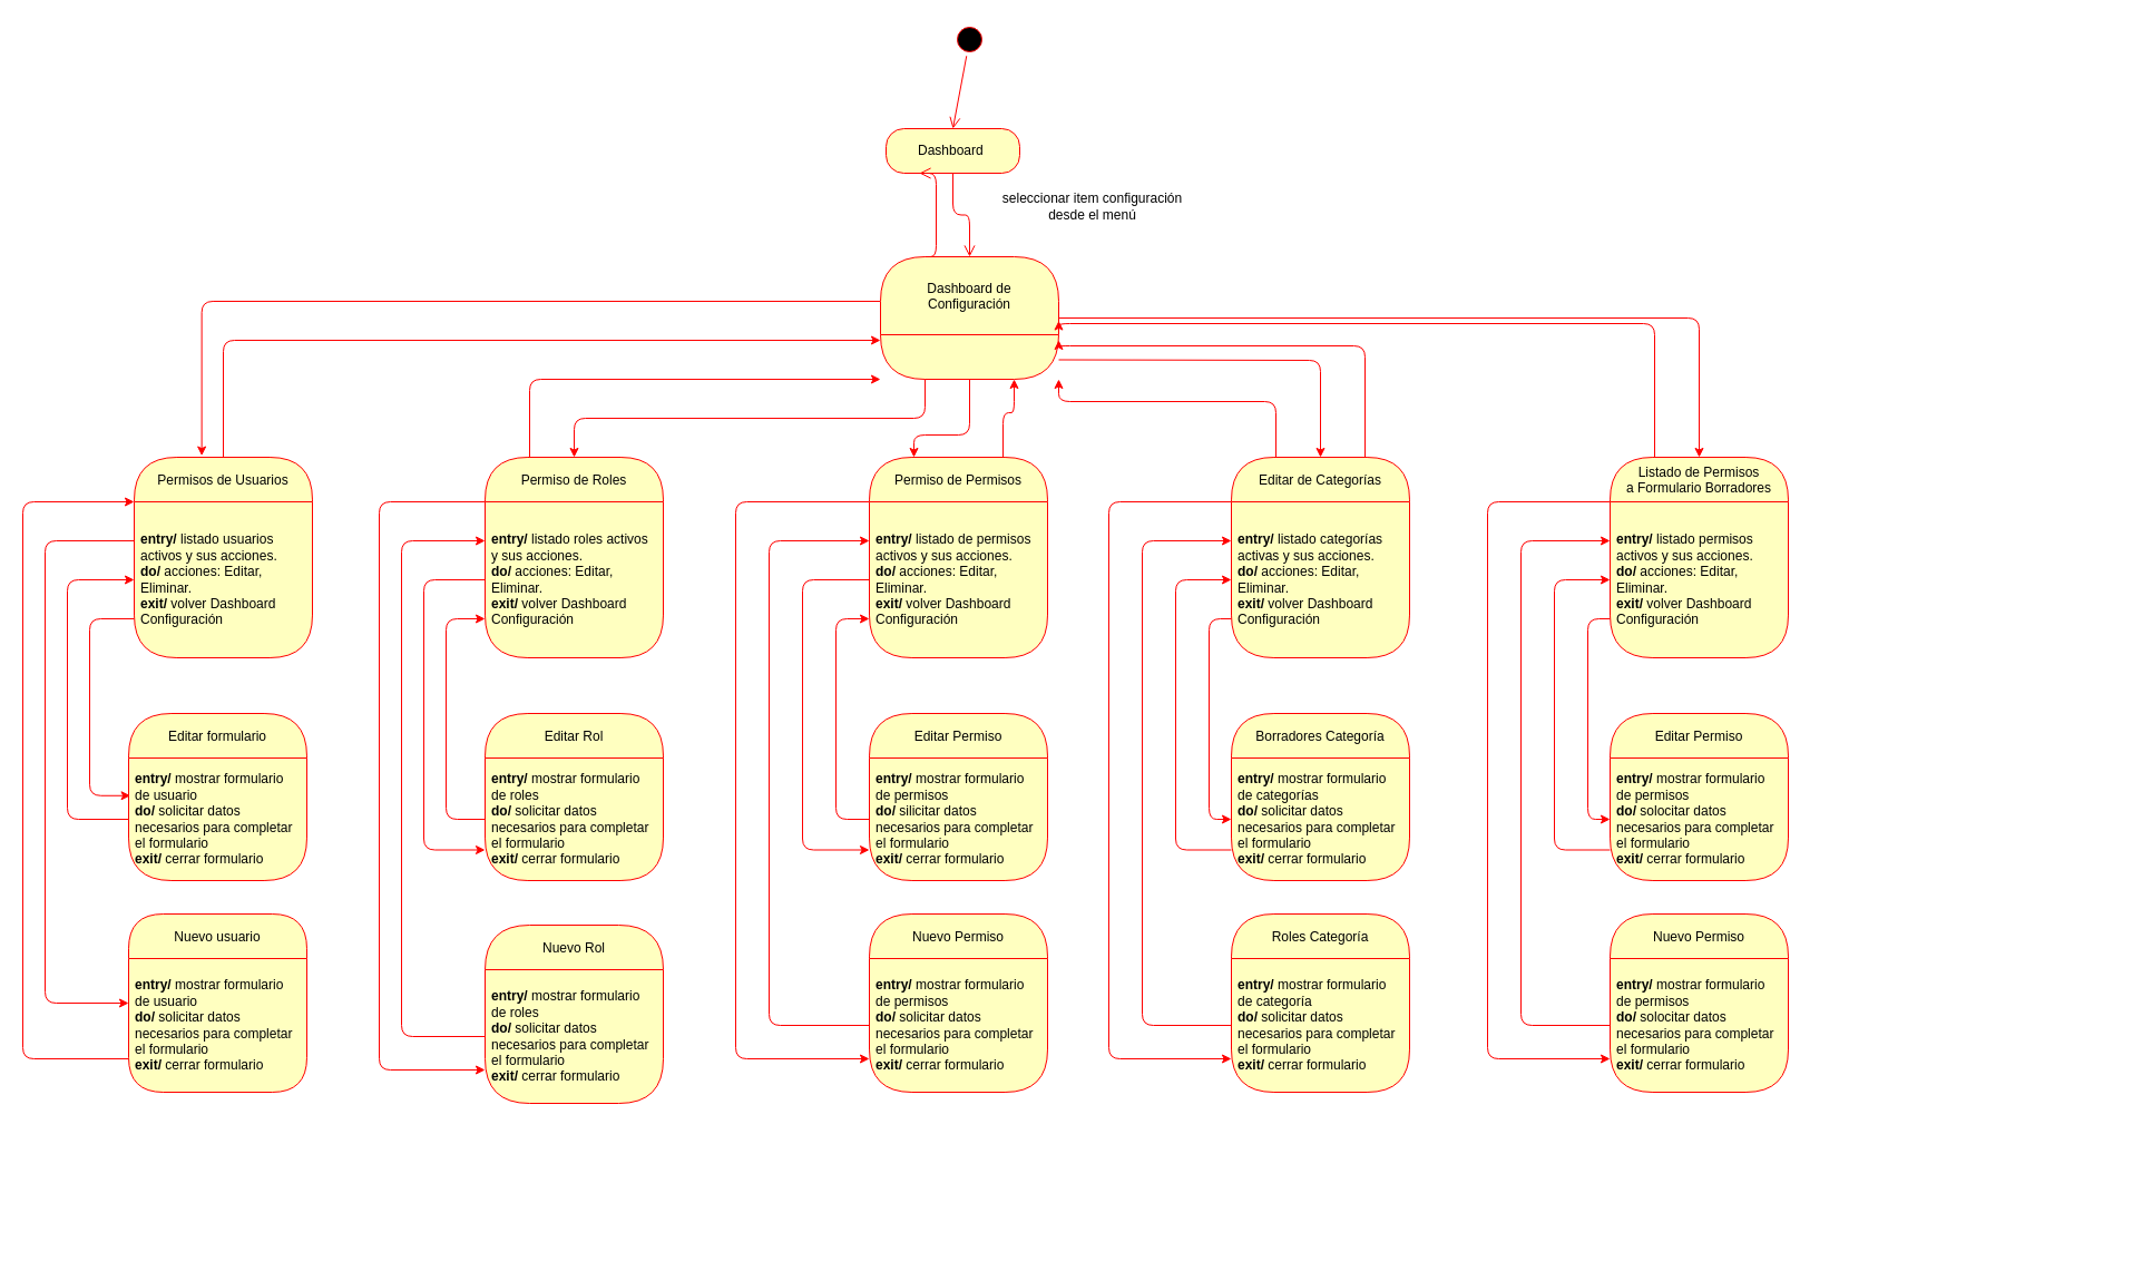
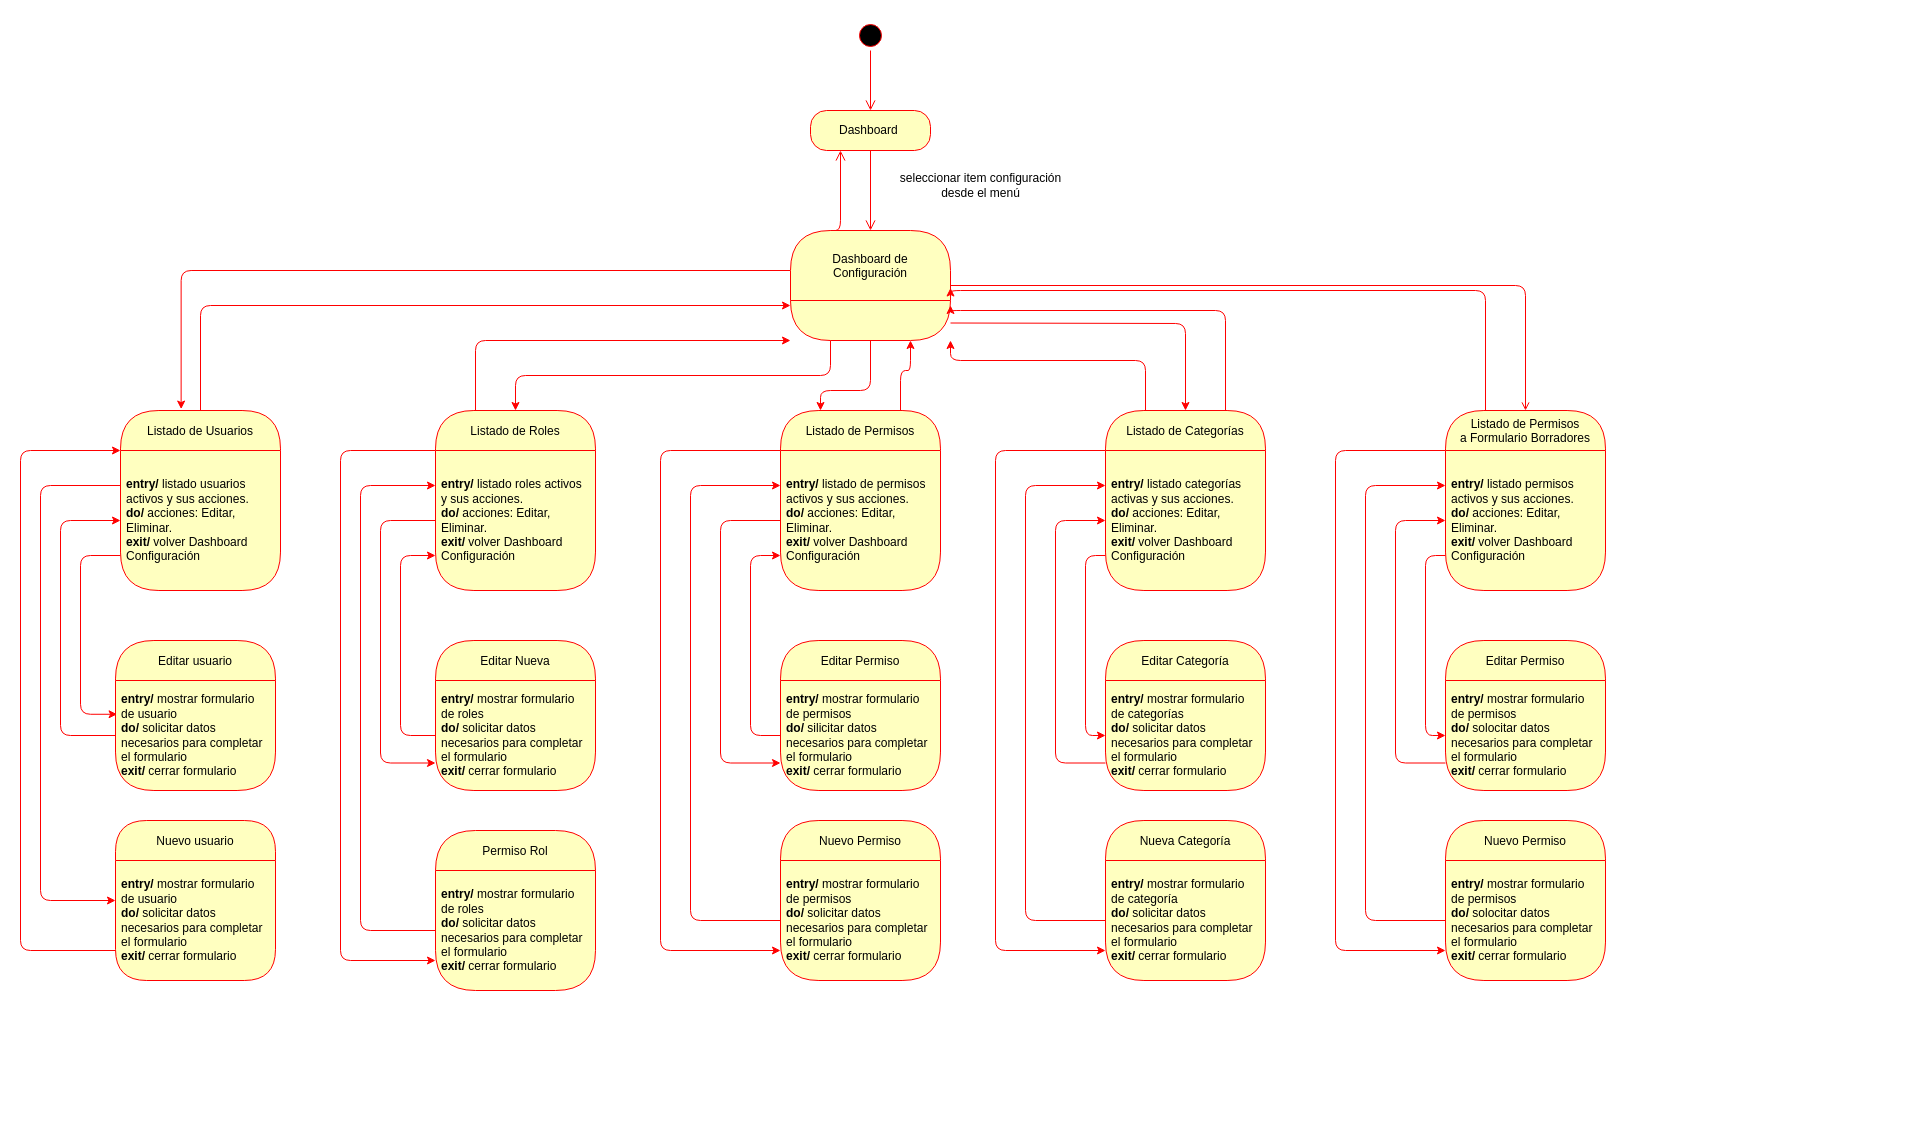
- <mxCell id="4" value="Dashboard&amp;nbsp;" style="rounded=1;whiteSpace=wrap;html=1;arcSize=40;fontColor=#000000;fillColor=#ffffc0;strokeColor=#ff0000;" parent="1" vertex="1"><mxGeometry x="795" y="115" width="120" height="40" as="geometry" /></mxCell>
+ <mxCell id="4" value="Dashboard&amp;nbsp;" style="rounded=1;whiteSpace=wrap;html=1;arcSize=40;fontColor=#000000;fillColor=#ffffc0;strokeColor=#ff0000;" parent="1" vertex="1"><mxGeometry x="810" y="110" width="120" height="40" as="geometry" /></mxCell>
- <mxCell id="63" value="" style="edgeStyle=elbowEdgeStyle;html=1;fontColor=#000000;strokeColor=#FF0000;exitX=1;exitY=0.5;exitDx=0;exitDy=0;elbow=vertical;entryX=0.5;entryY=0;entryDx=0;entryDy=0;" parent="1" source="7" target="55" edge="1"><mxGeometry relative="1" as="geometry"><mxPoint x="1035" y="290" as="sourcePoint" /><mxPoint x="1530" y="360" as="targetPoint" /><Array as="points"><mxPoint x="1045" y="285" /><mxPoint x="1145" y="300" /><mxPoint x="1260" y="320" /><mxPoint x="1270" y="270" /><mxPoint x="1200" y="310" /></Array></mxGeometry></mxCell>
+ <mxCell id="63" value="" style="edgeStyle=elbowEdgeStyle;html=1;fontColor=#000000;strokeColor=#FF0000;exitX=1;exitY=0.5;exitDx=0;exitDy=0;elbow=vertical;entryX=0.5;entryY=0;entryDx=0;entryDy=0;endArrow=open;" parent="1" source="7" target="55" edge="1"><mxGeometry relative="1" as="geometry"><mxPoint x="1035" y="290" as="sourcePoint" /><mxPoint x="1530" y="360" as="targetPoint" /><Array as="points"><mxPoint x="1045" y="285" /><mxPoint x="1145" y="300" /><mxPoint x="1260" y="320" /><mxPoint x="1270" y="270" /><mxPoint x="1200" y="310" /></Array></mxGeometry></mxCell>
- <mxCell id="11" value="Permisos de Usuarios" style="swimlane;fontStyle=0;align=center;verticalAlign=middle;childLayout=stackLayout;horizontal=1;startSize=40;horizontalStack=0;resizeParent=0;resizeLast=1;container=0;fontColor=#000000;collapsible=0;rounded=1;arcSize=32;strokeColor=#ff0000;fillColor=#ffffc0;swimlaneFillColor=#ffffc0;dropTarget=0;" parent="1" vertex="1"><mxGeometry x="120" y="410" width="160" height="180" as="geometry" /></mxCell>
+ <mxCell id="11" value="Listado de Usuarios" style="swimlane;fontStyle=0;align=center;verticalAlign=middle;childLayout=stackLayout;horizontal=1;startSize=40;horizontalStack=0;resizeParent=0;resizeLast=1;container=0;fontColor=#000000;collapsible=0;rounded=1;arcSize=32;strokeColor=#ff0000;fillColor=#ffffc0;swimlaneFillColor=#ffffc0;dropTarget=0;" parent="1" vertex="1"><mxGeometry x="120" y="410" width="160" height="180" as="geometry" /></mxCell>
- <mxCell id="23" value="Permiso de Roles" style="swimlane;fontStyle=0;align=center;verticalAlign=middle;childLayout=stackLayout;horizontal=1;startSize=40;horizontalStack=0;resizeParent=0;resizeLast=1;container=0;fontColor=#000000;collapsible=0;rounded=1;arcSize=32;strokeColor=#ff0000;fillColor=#ffffc0;swimlaneFillColor=#ffffc0;dropTarget=0;" parent="1" vertex="1"><mxGeometry x="435" y="410" width="160" height="180" as="geometry" /></mxCell>
+ <mxCell id="23" value="Listado de Roles" style="swimlane;fontStyle=0;align=center;verticalAlign=middle;childLayout=stackLayout;horizontal=1;startSize=40;horizontalStack=0;resizeParent=0;resizeLast=1;container=0;fontColor=#000000;collapsible=0;rounded=1;arcSize=32;strokeColor=#ff0000;fillColor=#ffffc0;swimlaneFillColor=#ffffc0;dropTarget=0;" parent="1" vertex="1"><mxGeometry x="435" y="410" width="160" height="180" as="geometry" /></mxCell>
- <mxCell id="34" value="Permiso de Permisos" style="swimlane;fontStyle=0;align=center;verticalAlign=middle;childLayout=stackLayout;horizontal=1;startSize=40;horizontalStack=0;resizeParent=0;resizeLast=1;container=0;fontColor=#000000;collapsible=0;rounded=1;arcSize=32;strokeColor=#ff0000;fillColor=#ffffc0;swimlaneFillColor=#ffffc0;dropTarget=0;" parent="1" vertex="1"><mxGeometry x="780" y="410" width="160" height="180" as="geometry" /></mxCell>
+ <mxCell id="34" value="Listado de Permisos" style="swimlane;fontStyle=0;align=center;verticalAlign=middle;childLayout=stackLayout;horizontal=1;startSize=40;horizontalStack=0;resizeParent=0;resizeLast=1;container=0;fontColor=#000000;collapsible=0;rounded=1;arcSize=32;strokeColor=#ff0000;fillColor=#ffffc0;swimlaneFillColor=#ffffc0;dropTarget=0;" parent="1" vertex="1"><mxGeometry x="780" y="410" width="160" height="180" as="geometry" /></mxCell>
- <mxCell id="45" value="Editar de Categorías" style="swimlane;fontStyle=0;align=center;verticalAlign=middle;childLayout=stackLayout;horizontal=1;startSize=40;horizontalStack=0;resizeParent=0;resizeLast=1;container=0;fontColor=#000000;collapsible=0;rounded=1;arcSize=32;strokeColor=#ff0000;fillColor=#ffffc0;swimlaneFillColor=#ffffc0;dropTarget=0;" parent="1" vertex="1"><mxGeometry x="1105" y="410" width="160" height="180" as="geometry" /></mxCell>
+ <mxCell id="45" value="Listado de Categorías" style="swimlane;fontStyle=0;align=center;verticalAlign=middle;childLayout=stackLayout;horizontal=1;startSize=40;horizontalStack=0;resizeParent=0;resizeLast=1;container=0;fontColor=#000000;collapsible=0;rounded=1;arcSize=32;strokeColor=#ff0000;fillColor=#ffffc0;swimlaneFillColor=#ffffc0;dropTarget=0;" parent="1" vertex="1"><mxGeometry x="1105" y="410" width="160" height="180" as="geometry" /></mxCell>
- <mxCell id="14" value="Editar formulario" style="swimlane;fontStyle=0;align=center;verticalAlign=middle;childLayout=stackLayout;horizontal=1;startSize=40;horizontalStack=0;resizeParent=0;resizeLast=1;container=0;fontColor=#000000;collapsible=0;rounded=1;arcSize=32;strokeColor=#ff0000;fillColor=#ffffc0;swimlaneFillColor=#ffffc0;dropTarget=0;" parent="1" vertex="1"><mxGeometry x="115" y="640" width="160" height="150" as="geometry" /></mxCell>
+ <mxCell id="14" value="Editar usuario" style="swimlane;fontStyle=0;align=center;verticalAlign=middle;childLayout=stackLayout;horizontal=1;startSize=40;horizontalStack=0;resizeParent=0;resizeLast=1;container=0;fontColor=#000000;collapsible=0;rounded=1;arcSize=32;strokeColor=#ff0000;fillColor=#ffffc0;swimlaneFillColor=#ffffc0;dropTarget=0;" parent="1" vertex="1"><mxGeometry x="115" y="640" width="160" height="150" as="geometry" /></mxCell>
- <mxCell id="26" value="Editar Rol" style="swimlane;fontStyle=0;align=center;verticalAlign=middle;childLayout=stackLayout;horizontal=1;startSize=40;horizontalStack=0;resizeParent=0;resizeLast=1;container=0;fontColor=#000000;collapsible=0;rounded=1;arcSize=32;strokeColor=#ff0000;fillColor=#ffffc0;swimlaneFillColor=#ffffc0;dropTarget=0;" parent="1" vertex="1"><mxGeometry x="435" y="640" width="160" height="150" as="geometry" /></mxCell>
+ <mxCell id="26" value="Editar Nueva" style="swimlane;fontStyle=0;align=center;verticalAlign=middle;childLayout=stackLayout;horizontal=1;startSize=40;horizontalStack=0;resizeParent=0;resizeLast=1;container=0;fontColor=#000000;collapsible=0;rounded=1;arcSize=32;strokeColor=#ff0000;fillColor=#ffffc0;swimlaneFillColor=#ffffc0;dropTarget=0;" parent="1" vertex="1"><mxGeometry x="435" y="640" width="160" height="150" as="geometry" /></mxCell>
- <mxCell id="48" value="Borradores Categoría" style="swimlane;fontStyle=0;align=center;verticalAlign=middle;childLayout=stackLayout;horizontal=1;startSize=40;horizontalStack=0;resizeParent=0;resizeLast=1;container=0;fontColor=#000000;collapsible=0;rounded=1;arcSize=32;strokeColor=#ff0000;fillColor=#ffffc0;swimlaneFillColor=#ffffc0;dropTarget=0;" parent="1" vertex="1"><mxGeometry x="1105" y="640" width="160" height="150" as="geometry" /></mxCell>
+ <mxCell id="48" value="Editar Categoría" style="swimlane;fontStyle=0;align=center;verticalAlign=middle;childLayout=stackLayout;horizontal=1;startSize=40;horizontalStack=0;resizeParent=0;resizeLast=1;container=0;fontColor=#000000;collapsible=0;rounded=1;arcSize=32;strokeColor=#ff0000;fillColor=#ffffc0;swimlaneFillColor=#ffffc0;dropTarget=0;" parent="1" vertex="1"><mxGeometry x="1105" y="640" width="160" height="150" as="geometry" /></mxCell>
- <mxCell id="51" value="Roles Categoría" style="swimlane;fontStyle=0;align=center;verticalAlign=middle;childLayout=stackLayout;horizontal=1;startSize=40;horizontalStack=0;resizeParent=0;resizeLast=1;container=0;fontColor=#000000;collapsible=0;rounded=1;arcSize=32;strokeColor=#ff0000;fillColor=#ffffc0;swimlaneFillColor=#ffffc0;dropTarget=0;" parent="1" vertex="1"><mxGeometry x="1105" y="820" width="160" height="160" as="geometry" /></mxCell>
+ <mxCell id="51" value="Nueva Categoría" style="swimlane;fontStyle=0;align=center;verticalAlign=middle;childLayout=stackLayout;horizontal=1;startSize=40;horizontalStack=0;resizeParent=0;resizeLast=1;container=0;fontColor=#000000;collapsible=0;rounded=1;arcSize=32;strokeColor=#ff0000;fillColor=#ffffc0;swimlaneFillColor=#ffffc0;dropTarget=0;" parent="1" vertex="1"><mxGeometry x="1105" y="820" width="160" height="160" as="geometry" /></mxCell>
- <mxCell id="29" value="Nuevo Rol" style="swimlane;fontStyle=0;align=center;verticalAlign=middle;childLayout=stackLayout;horizontal=1;startSize=40;horizontalStack=0;resizeParent=0;resizeLast=1;container=0;fontColor=#000000;collapsible=0;rounded=1;arcSize=40;strokeColor=#ff0000;fillColor=#ffffc0;swimlaneFillColor=#ffffc0;dropTarget=0;" parent="1" vertex="1"><mxGeometry x="435" y="830" width="160" height="160" as="geometry" /></mxCell>
+ <mxCell id="29" value="Permiso Rol" style="swimlane;fontStyle=0;align=center;verticalAlign=middle;childLayout=stackLayout;horizontal=1;startSize=40;horizontalStack=0;resizeParent=0;resizeLast=1;container=0;fontColor=#000000;collapsible=0;rounded=1;arcSize=40;strokeColor=#ff0000;fillColor=#ffffc0;swimlaneFillColor=#ffffc0;dropTarget=0;" parent="1" vertex="1"><mxGeometry x="435" y="830" width="160" height="160" as="geometry" /></mxCell>
